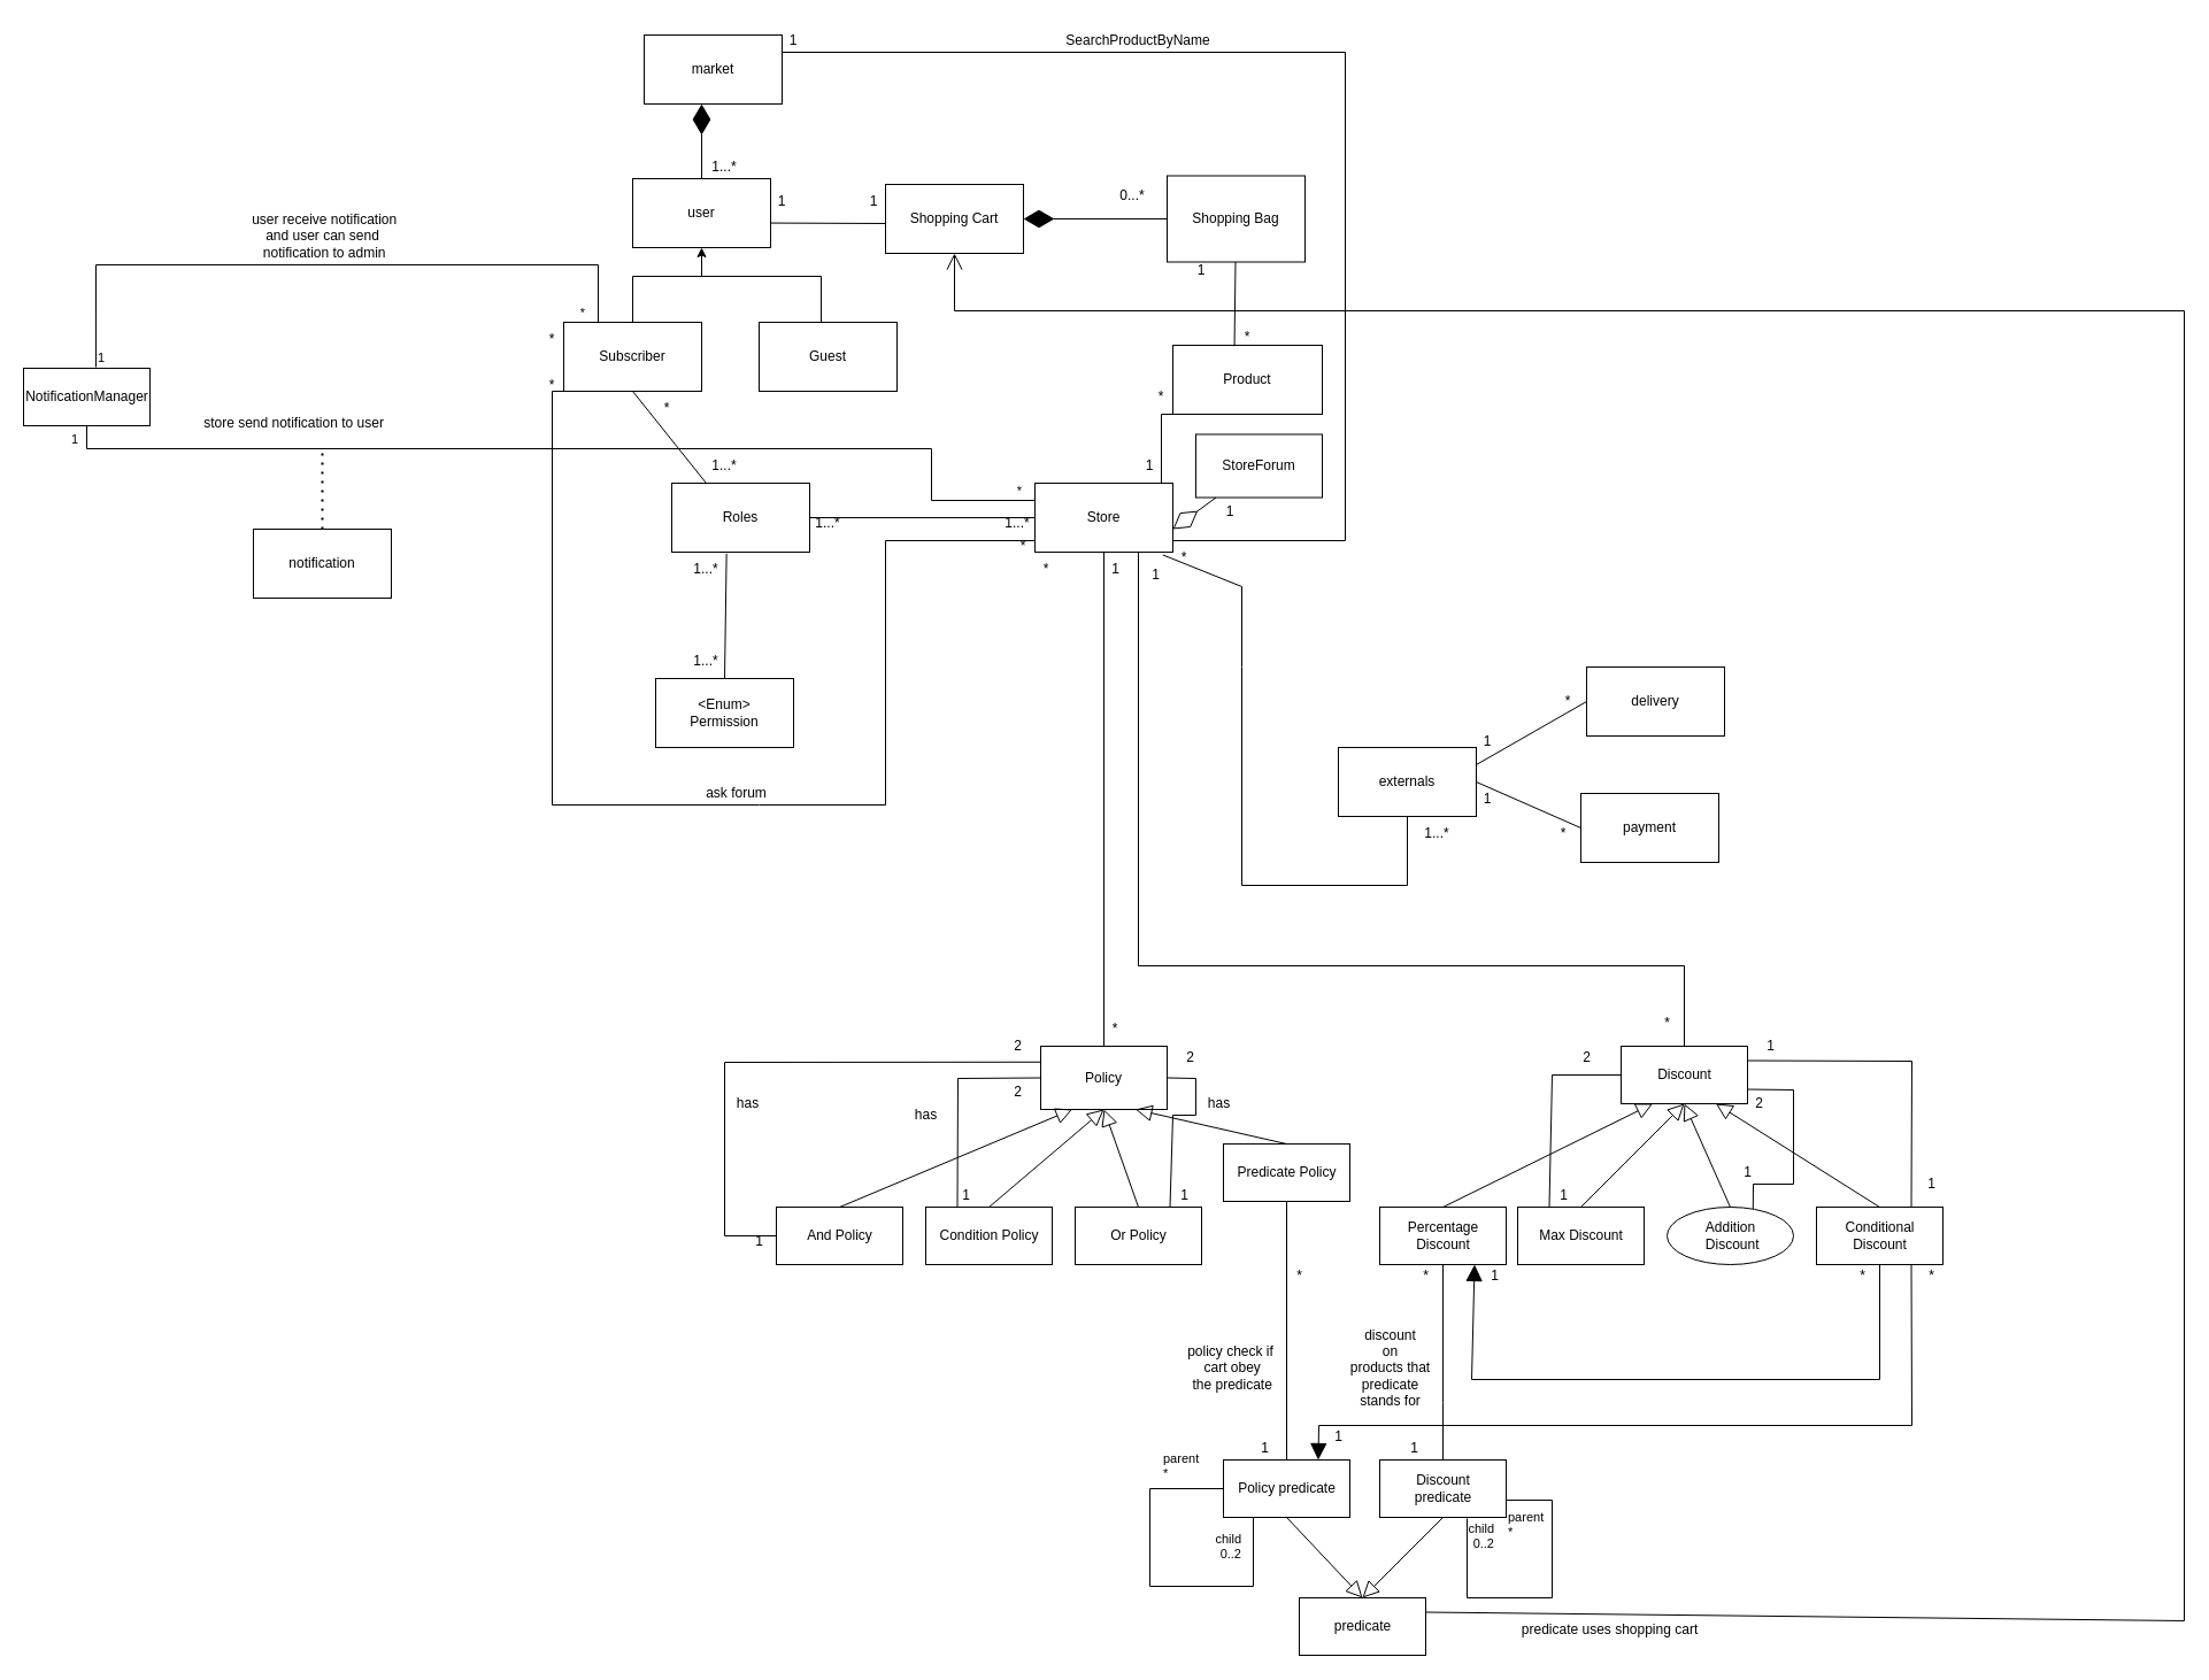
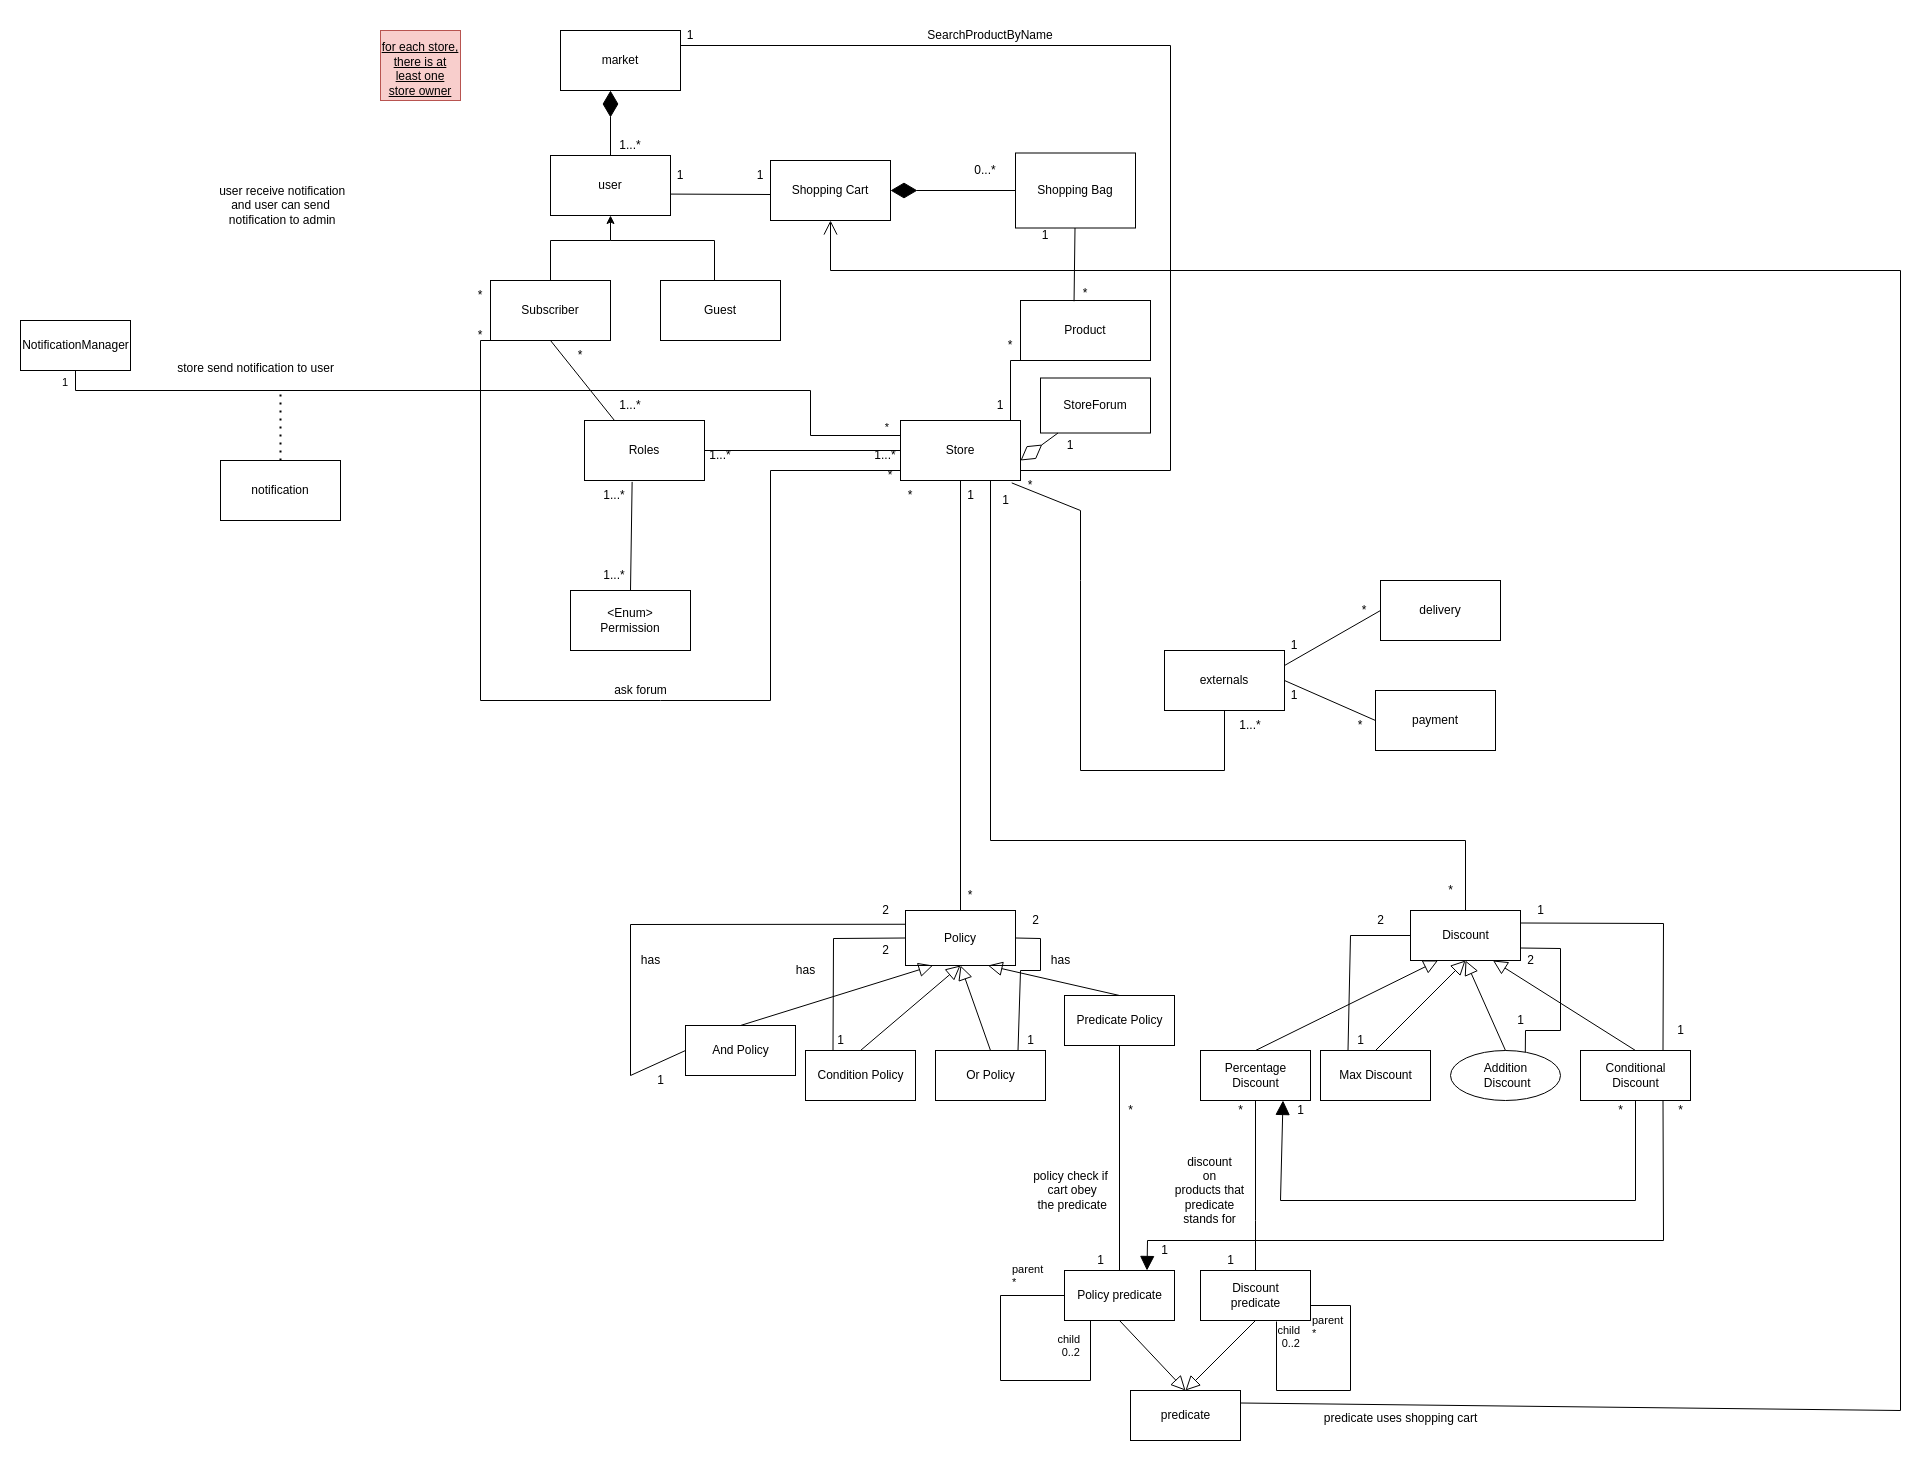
+ <mxCell id="63" value="&lt;font style=&quot;font-size: 12px&quot;&gt;for each store, there is at least one store owner&lt;/font&gt;" style="text;html=1;strokeColor=#b85450;fillColor=#f8cecc;align=center;verticalAlign=bottom;whiteSpace=wrap;rounded=0;fontSize=10;fontStyle=4" parent="1" vertex="1"><mxGeometry x="380" y="30" width="80" height="70" as="geometry" /></mxCell>
- <mxCell id="126" value="" style="endArrow=none;html=1;edgeStyle=orthogonalEdgeStyle;rounded=0;entryX=0.25;entryY=0;entryDx=0;entryDy=0;exitX=0.573;exitY=-0.019;exitDx=0;exitDy=0;exitPerimeter=0;" parent="1" source="125" target="7" edge="1"><mxGeometry relative="1" as="geometry"><mxPoint x="780" y="290" as="sourcePoint" /><mxPoint x="940" y="290" as="targetPoint" /><Array as="points"><mxPoint x="83" y="230" /><mxPoint x="520" y="230" /></Array></mxGeometry></mxCell>
- <mxCell id="127" value="1" style="edgeLabel;resizable=0;html=1;align=left;verticalAlign=bottom;" parent="126" connectable="0" vertex="1"><mxGeometry x="-1" relative="1" as="geometry" /></mxCell>
- <mxCell id="128" value="*" style="edgeLabel;resizable=0;html=1;align=right;verticalAlign=bottom;" parent="126" connectable="0" vertex="1"><mxGeometry x="1" relative="1" as="geometry"><mxPoint x="-11" as="offset" /></mxGeometry></mxCell>
- <mxCell id="66" value="And Policy" style="html=1;" parent="1" vertex="1"><mxGeometry x="675" y="1050" width="110" height="50" as="geometry" /></mxCell>
+ <mxCell id="66" value="And Policy" style="html=1;" parent="1" vertex="1"><mxGeometry x="685" y="1025" width="110" height="50" as="geometry" /></mxCell>
